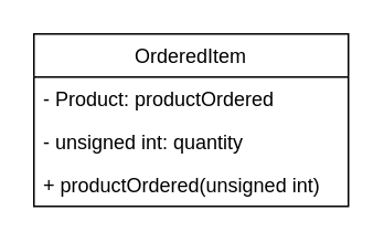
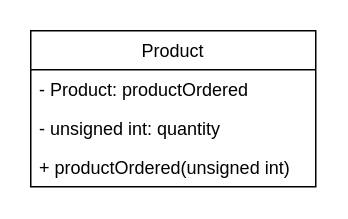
- <mxCell id="2" value="OrderedItem" style="swimlane;fontStyle=0;childLayout=stackLayout;horizontal=1;startSize=26;fillColor=none;horizontalStack=0;resizeParent=1;resizeParentMax=0;resizeLast=0;collapsible=1;marginBottom=0;" vertex="1" parent="1"><mxGeometry x="20" y="20" width="190" height="104" as="geometry" /></mxCell>
+ <mxCell id="2" value="Product" style="swimlane;fontStyle=0;childLayout=stackLayout;horizontal=1;startSize=26;fillColor=none;horizontalStack=0;resizeParent=1;resizeParentMax=0;resizeLast=0;collapsible=1;marginBottom=0;" vertex="1" parent="1"><mxGeometry x="20" y="20" width="190" height="104" as="geometry" /></mxCell>
